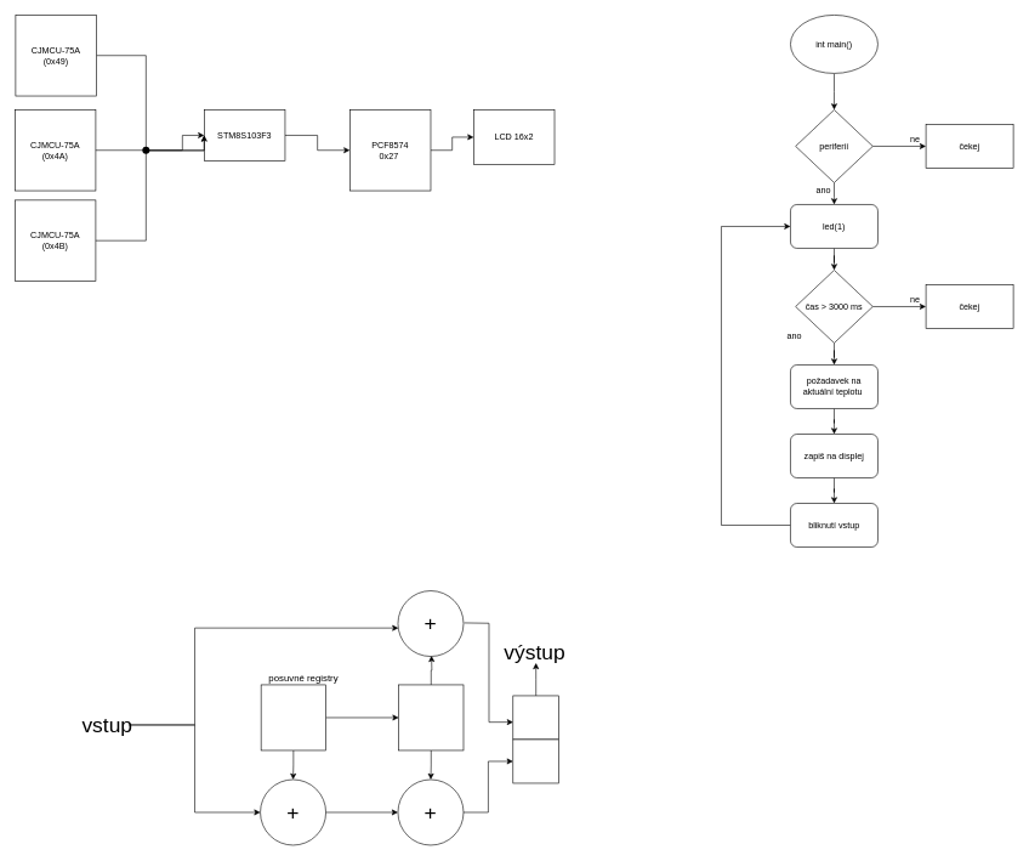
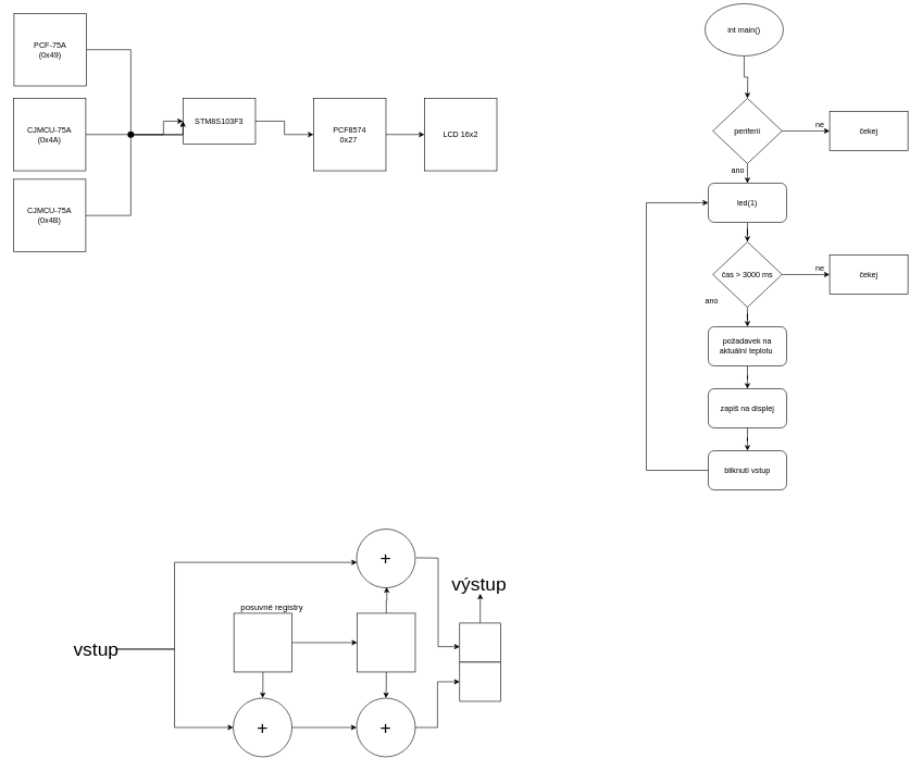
- <mxCell id="3" value="int main()" style="ellipse;whiteSpace=wrap;html=1;" parent="1" vertex="1"><mxGeometry x="1085" y="20" width="120" height="80" as="geometry" /></mxCell>
+ <mxCell id="3" value="int main()" style="ellipse;whiteSpace=wrap;html=1;" parent="1" vertex="1"><mxGeometry x="1080" y="5" width="120" height="80" as="geometry" /></mxCell>
- <mxCell id="45" value="CJMCU-75A&lt;br&gt;(0x49)" style="whiteSpace=wrap;html=1;aspect=fixed;" vertex="1" parent="1"><mxGeometry x="21" y="20" width="111" height="111" as="geometry" /></mxCell>
+ <mxCell id="45" value="PCF-75A&lt;br&gt;(0x49)" style="whiteSpace=wrap;html=1;aspect=fixed;" vertex="1" parent="1"><mxGeometry x="21" y="20" width="111" height="111" as="geometry" /></mxCell>
- <mxCell id="54" value="&lt;div style=&quot;text-align: left;&quot;&gt;&lt;span style=&quot;background-color: rgb(255, 255, 255);&quot;&gt;LCD 16x2&lt;/span&gt;&lt;/div&gt;" style="whiteSpace=wrap;html=1;aspect=fixed;" vertex="1" parent="1"><mxGeometry x="650" y="150" width="111" height="75" as="geometry" /></mxCell>
+ <mxCell id="54" value="&lt;div style=&quot;text-align: left;&quot;&gt;&lt;span style=&quot;background-color: rgb(255, 255, 255);&quot;&gt;LCD 16x2&lt;/span&gt;&lt;/div&gt;" style="whiteSpace=wrap;html=1;aspect=fixed;" vertex="1" parent="1"><mxGeometry x="650" y="150" width="111" height="111" as="geometry" /></mxCell>
